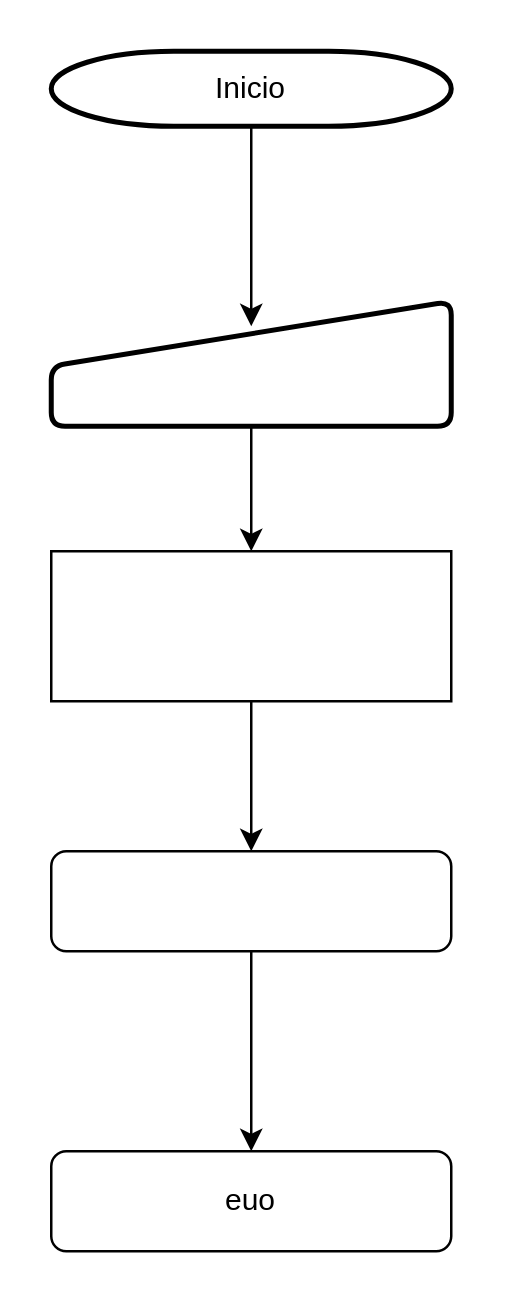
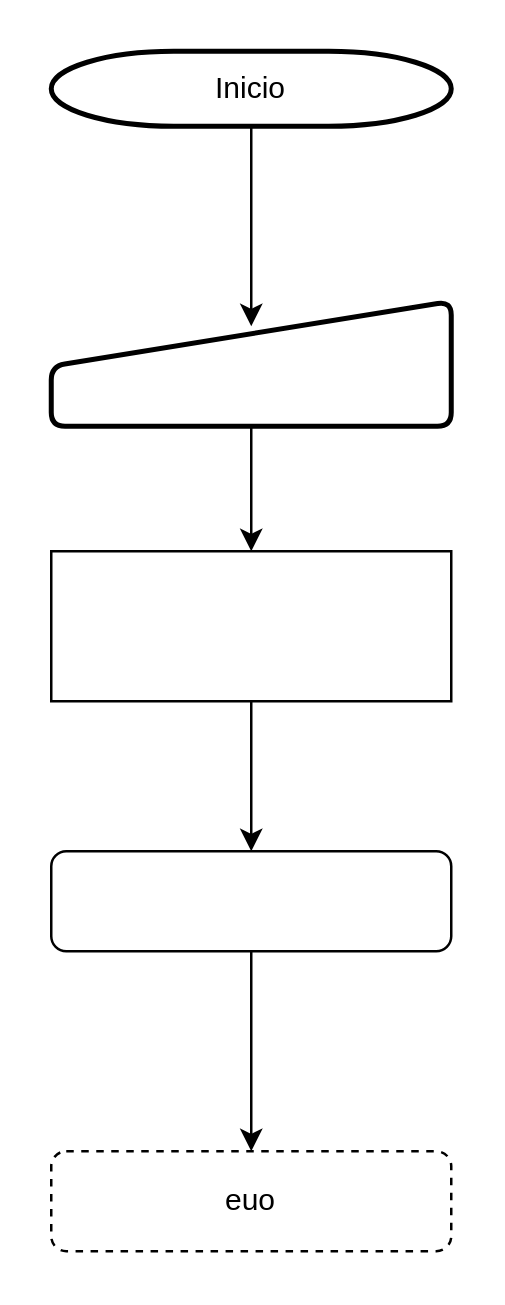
- <mxCell id="8" value="&lt;font style=&quot;vertical-align: inherit&quot;&gt;&lt;font style=&quot;vertical-align: inherit&quot;&gt;euo&lt;/font&gt;&lt;/font&gt;" style="rounded=1;whiteSpace=wrap;html=1;" vertex="1" parent="1"><mxGeometry x="20" y="460" width="160" height="40" as="geometry" /></mxCell>
+ <mxCell id="8" value="&lt;font style=&quot;vertical-align: inherit&quot;&gt;&lt;font style=&quot;vertical-align: inherit&quot;&gt;euo&lt;/font&gt;&lt;/font&gt;" style="rounded=1;whiteSpace=wrap;html=1;dashed=1;" vertex="1" parent="1"><mxGeometry x="20" y="460" width="160" height="40" as="geometry" /></mxCell>
